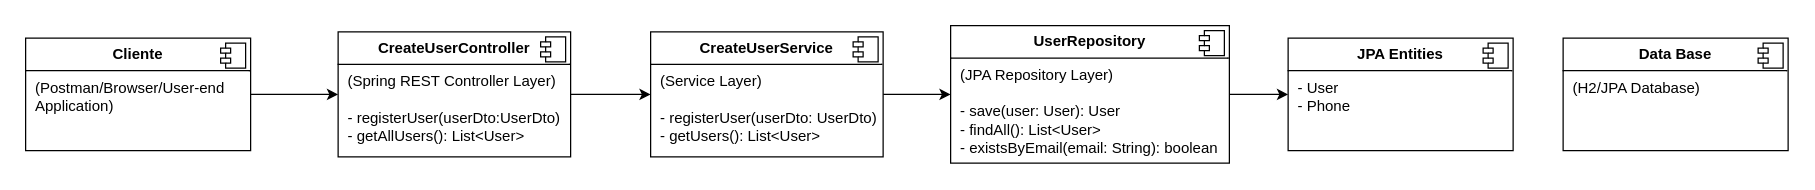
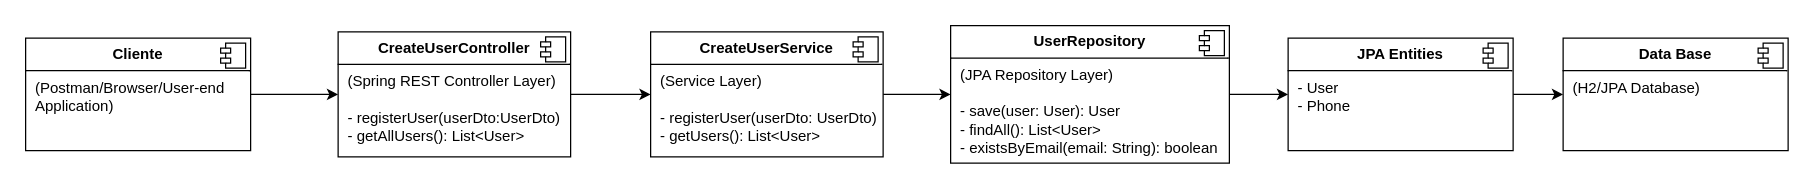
+ <mxCell id="13" value="" style="edgeStyle=orthogonalEdgeStyle;rounded=0;orthogonalLoop=1;jettySize=auto;html=1;" edge="1" parent="1" source="14" target="16"><mxGeometry relative="1" as="geometry" /></mxCell>
